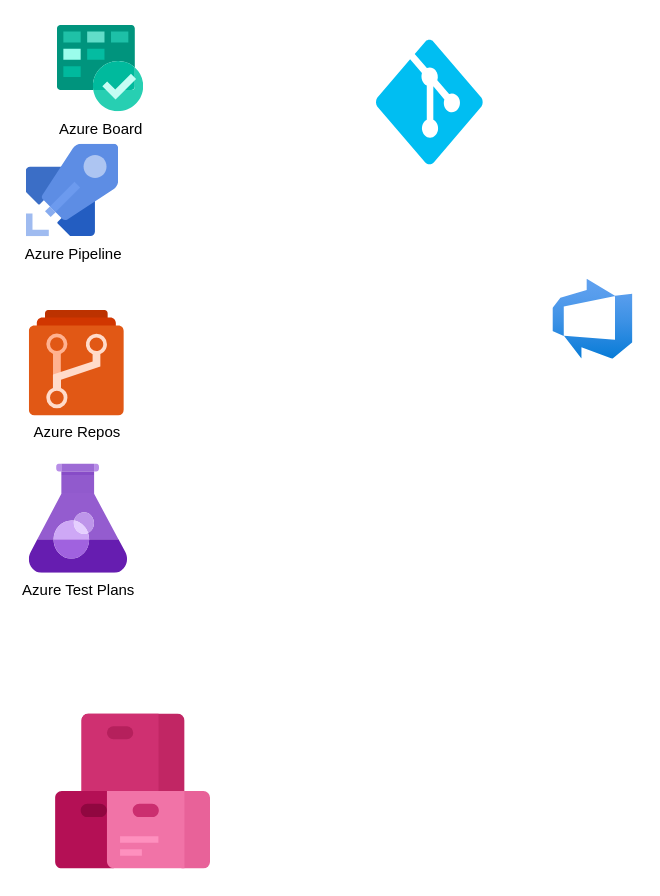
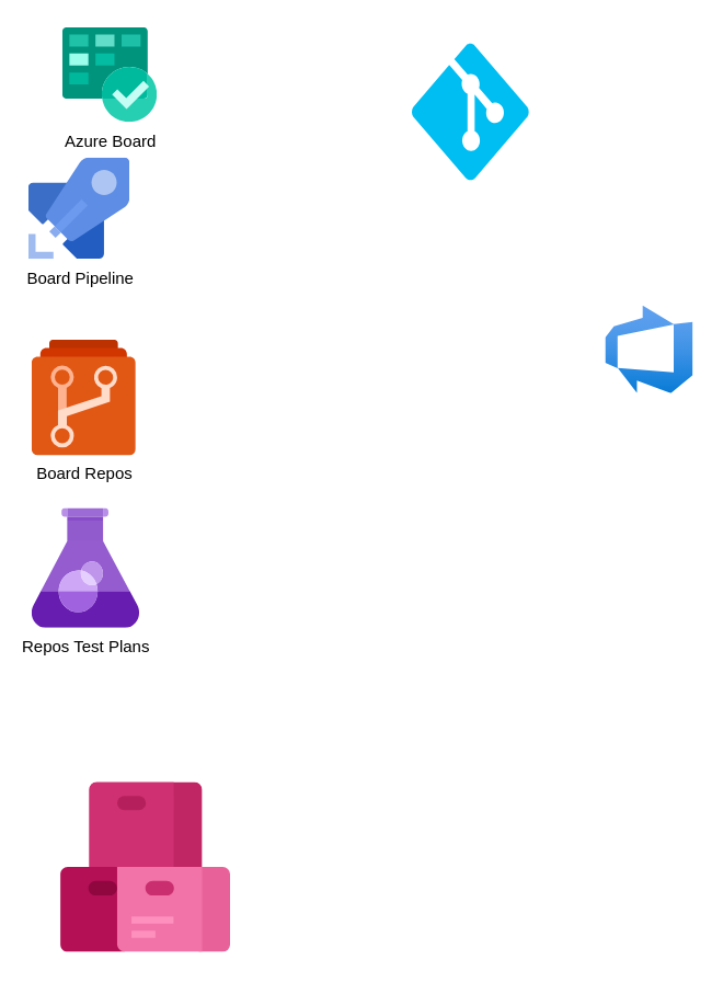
- <mxCell id="3" value="Azure Pipeline" style="image;sketch=0;aspect=fixed;html=1;points=[];align=center;fontSize=12;image=img/lib/mscae/Azure_Pipelines.svg;" vertex="1" parent="1"><mxGeometry x="20.5" y="115" width="74" height="74" as="geometry" /></mxCell>
+ <mxCell id="3" value="Board Pipeline" style="image;sketch=0;aspect=fixed;html=1;points=[];align=center;fontSize=12;image=img/lib/mscae/Azure_Pipelines.svg;" vertex="1" parent="1"><mxGeometry x="20.5" y="115" width="74" height="74" as="geometry" /></mxCell>
- <mxCell id="4" value="Azure Repos" style="image;sketch=0;aspect=fixed;html=1;points=[];align=center;fontSize=12;image=img/lib/mscae/Azure_Repos.svg;" vertex="1" parent="1"><mxGeometry x="23" y="248" width="76" height="84.44" as="geometry" /></mxCell>
+ <mxCell id="4" value="Board Repos" style="image;sketch=0;aspect=fixed;html=1;points=[];align=center;fontSize=12;image=img/lib/mscae/Azure_Repos.svg;" vertex="1" parent="1"><mxGeometry x="23" y="248" width="76" height="84.44" as="geometry" /></mxCell>
- <mxCell id="6" value="Azure Test Plans" style="image;sketch=0;aspect=fixed;html=1;points=[];align=center;fontSize=12;image=img/lib/mscae/Azure_Test_Plans.svg;" vertex="1" parent="1"><mxGeometry x="23" y="371" width="78.6" height="87.33" as="geometry" /></mxCell>
+ <mxCell id="6" value="Repos Test Plans" style="image;sketch=0;aspect=fixed;html=1;points=[];align=center;fontSize=12;image=img/lib/mscae/Azure_Test_Plans.svg;" vertex="1" parent="1"><mxGeometry x="23" y="371" width="78.6" height="87.33" as="geometry" /></mxCell>
